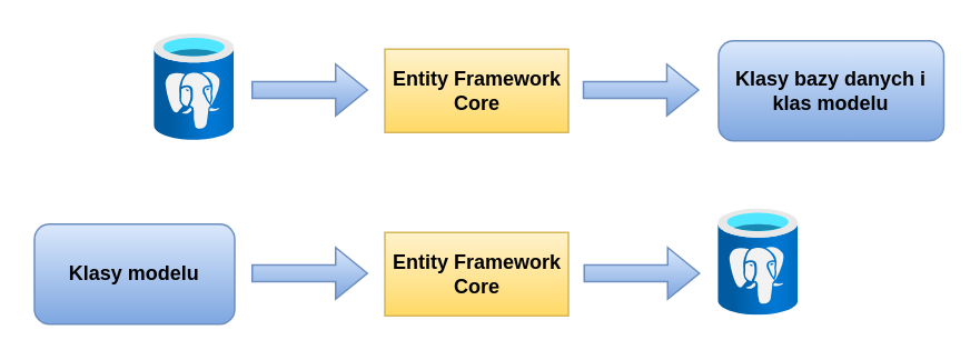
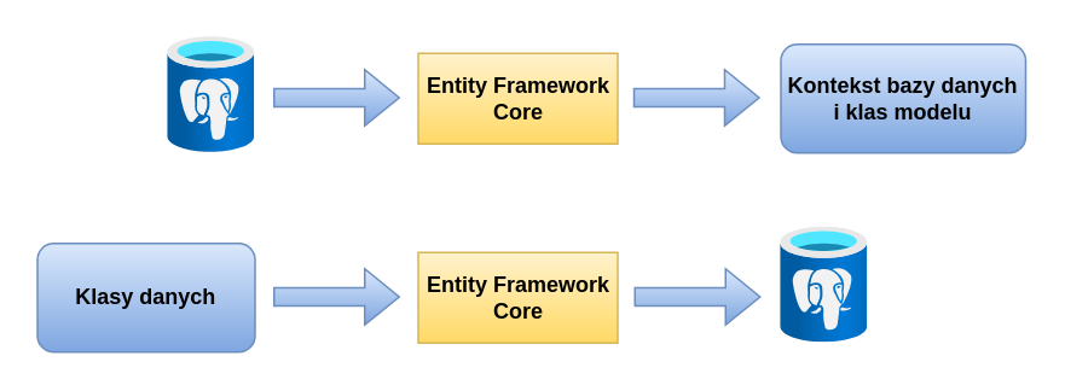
- <mxCell id="8" value="&lt;b&gt;Klasy bazy danych i klas modelu&lt;/b&gt;" style="rounded=1;whiteSpace=wrap;html=1;fillColor=#dae8fc;gradientColor=#7ea6e0;strokeColor=#6c8ebf;" parent="1" vertex="1"><mxGeometry x="430" y="24" width="135" height="60" as="geometry" /></mxCell>
+ <mxCell id="8" value="&lt;b&gt;Kontekst bazy danych i klas modelu&lt;/b&gt;" style="rounded=1;whiteSpace=wrap;html=1;fillColor=#dae8fc;gradientColor=#7ea6e0;strokeColor=#6c8ebf;" parent="1" vertex="1"><mxGeometry x="430" y="24" width="135" height="60" as="geometry" /></mxCell>
- <mxCell id="7" value="&lt;b&gt;Klasy modelu&lt;/b&gt;" style="rounded=1;whiteSpace=wrap;html=1;fillColor=#dae8fc;strokeColor=#6c8ebf;gradientColor=#7ea6e0;" parent="1" vertex="1"><mxGeometry x="20" y="134" width="120" height="60" as="geometry" /></mxCell>
+ <mxCell id="7" value="&lt;b&gt;Klasy danych&lt;/b&gt;" style="rounded=1;whiteSpace=wrap;html=1;fillColor=#dae8fc;strokeColor=#6c8ebf;gradientColor=#7ea6e0;" parent="1" vertex="1"><mxGeometry x="20" y="134" width="120" height="60" as="geometry" /></mxCell>
